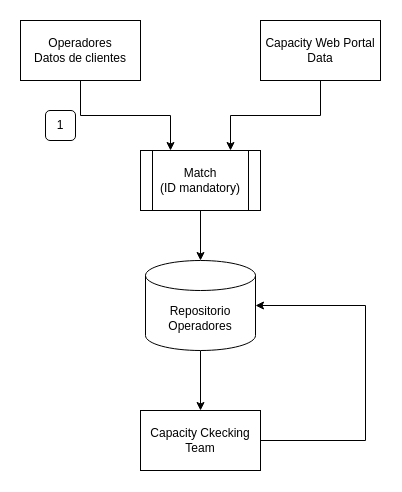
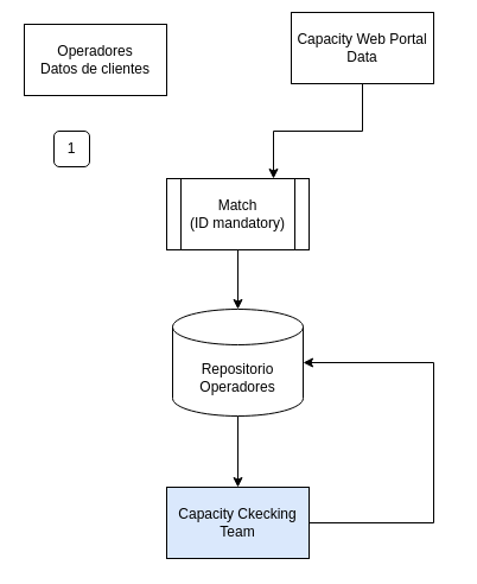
- <mxCell id="5" value="Capacity Web Portal&lt;br&gt;Data" style="rounded=0;whiteSpace=wrap;html=1;" vertex="1" parent="1"><mxGeometry x="260" y="20" width="120" height="60" as="geometry" /></mxCell>
+ <mxCell id="5" value="Capacity Web Portal&lt;br&gt;Data" style="rounded=0;whiteSpace=wrap;html=1;" vertex="1" parent="1"><mxGeometry x="245" y="10" width="120" height="60" as="geometry" /></mxCell>
- <mxCell id="2" style="edgeStyle=orthogonalEdgeStyle;rounded=0;orthogonalLoop=1;jettySize=auto;html=1;exitX=0.5;exitY=1;exitDx=0;exitDy=0;entryX=0.25;entryY=0;entryDx=0;entryDy=0;" edge="1" parent="1" source="3" target="9"><mxGeometry relative="1" as="geometry" /></mxCell>
- <mxCell id="11" value="Capacity Ckecking Team" style="rounded=0;whiteSpace=wrap;html=1;" vertex="1" parent="1"><mxGeometry x="140" y="410" width="120" height="60" as="geometry" /></mxCell>
+ <mxCell id="11" value="Capacity Ckecking Team" style="rounded=0;whiteSpace=wrap;html=1;fillColor=#dae8fc;" vertex="1" parent="1"><mxGeometry x="140" y="410" width="120" height="60" as="geometry" /></mxCell>
